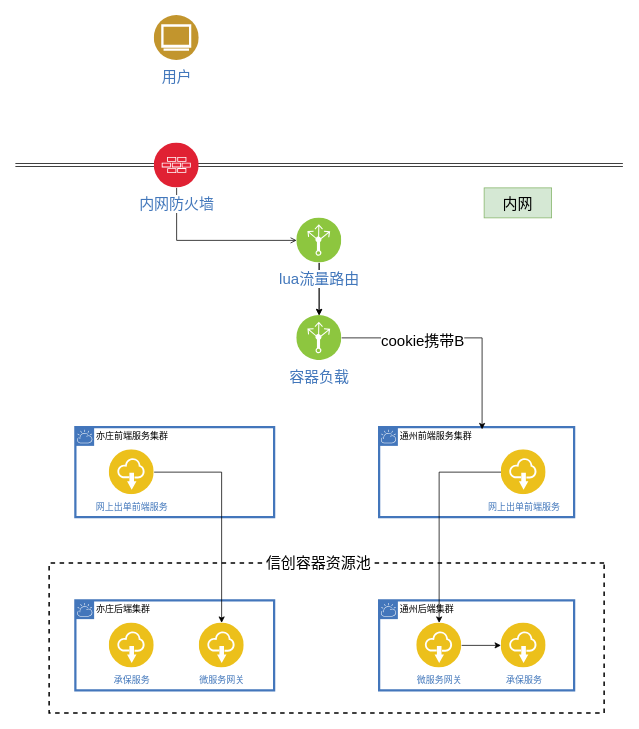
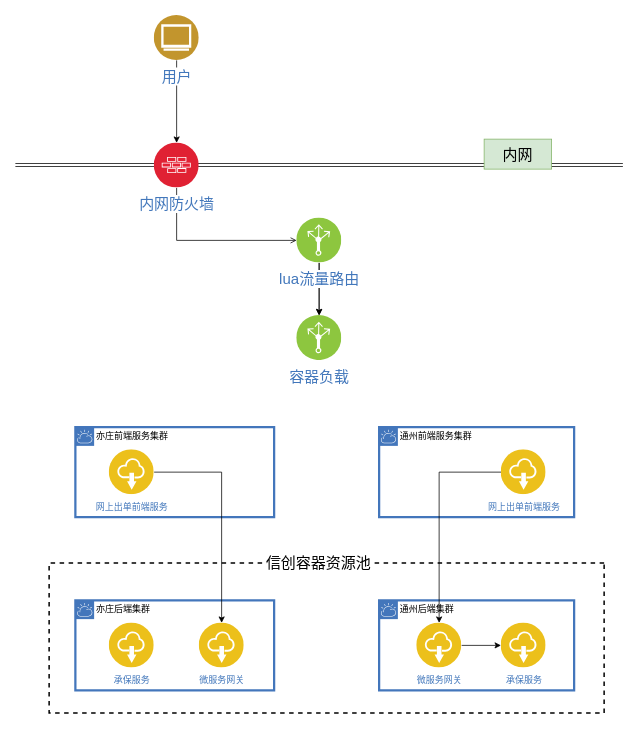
+ <mxCell id="27" style="edgeStyle=orthogonalEdgeStyle;rounded=0;orthogonalLoop=1;jettySize=auto;html=1;" edge="1" parent="1" source="28" target="5"><mxGeometry relative="1" as="geometry" /></mxCell>
- <mxCell id="3" value="&lt;font style=&quot;font-size: 20px;&quot;&gt;内网&lt;/font&gt;" style="text;html=1;align=center;verticalAlign=middle;whiteSpace=wrap;rounded=0;fillColor=#d5e8d4;strokeColor=#82b366;" vertex="1" parent="1"><mxGeometry x="645" y="250" width="90" height="40" as="geometry" /></mxCell>
+ <mxCell id="3" value="&lt;font style=&quot;font-size: 20px;&quot;&gt;内网&lt;/font&gt;" style="text;html=1;align=center;verticalAlign=middle;whiteSpace=wrap;rounded=0;fillColor=#d5e8d4;strokeColor=#82b366;" vertex="1" parent="1"><mxGeometry x="645" y="185" width="90" height="40" as="geometry" /></mxCell>
- <mxCell id="20" style="edgeStyle=orthogonalEdgeStyle;rounded=0;orthogonalLoop=1;jettySize=auto;html=1;entryX=0.528;entryY=0.025;entryDx=0;entryDy=0;entryPerimeter=0;" edge="1" parent="1" source="8" target="18"><mxGeometry relative="1" as="geometry" /></mxCell>
- <mxCell id="21" value="&lt;font style=&quot;font-size: 20px;&quot;&gt;cookie携带B&lt;/font&gt;" style="edgeLabel;html=1;align=center;verticalAlign=middle;resizable=0;points=[];" vertex="1" connectable="0" parent="20"><mxGeometry x="-0.308" y="-2" relative="1" as="geometry"><mxPoint as="offset" /></mxGeometry></mxCell>
